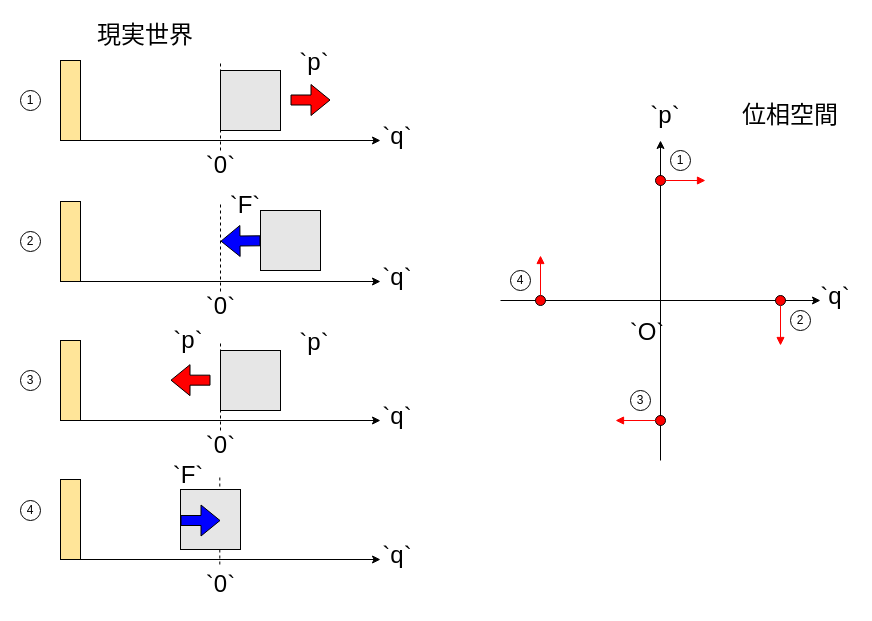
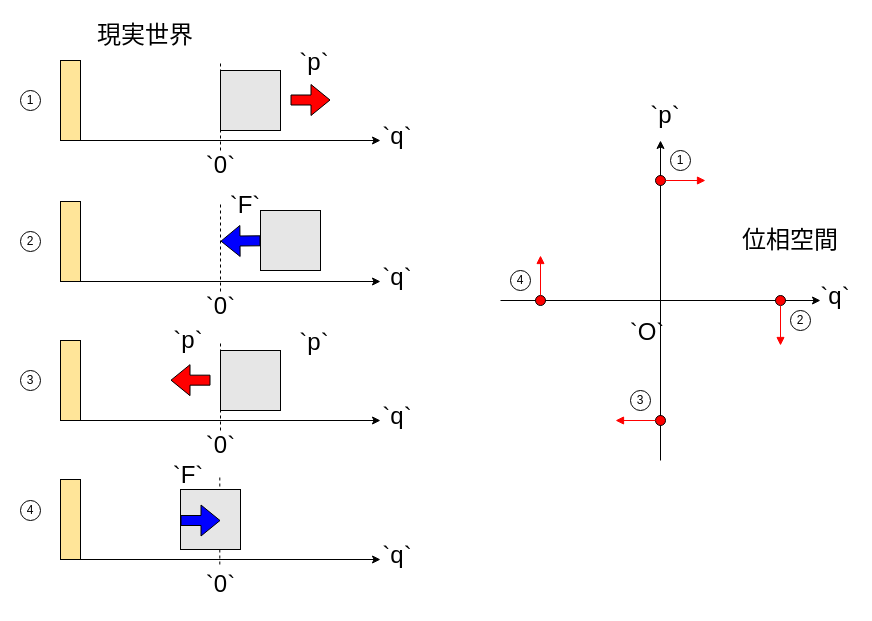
- <mxCell id="52" value="位相空間" style="text;html=1;align=center;verticalAlign=middle;whiteSpace=wrap;rounded=0;fontSize=24;" vertex="1" parent="1"><mxGeometry x="740" y="100" width="100" height="30" as="geometry" /></mxCell>
+ <mxCell id="52" value="位相空間" style="text;html=1;align=center;verticalAlign=middle;whiteSpace=wrap;rounded=0;fontSize=24;" vertex="1" parent="1"><mxGeometry x="740" y="225" width="100" height="30" as="geometry" /></mxCell>
